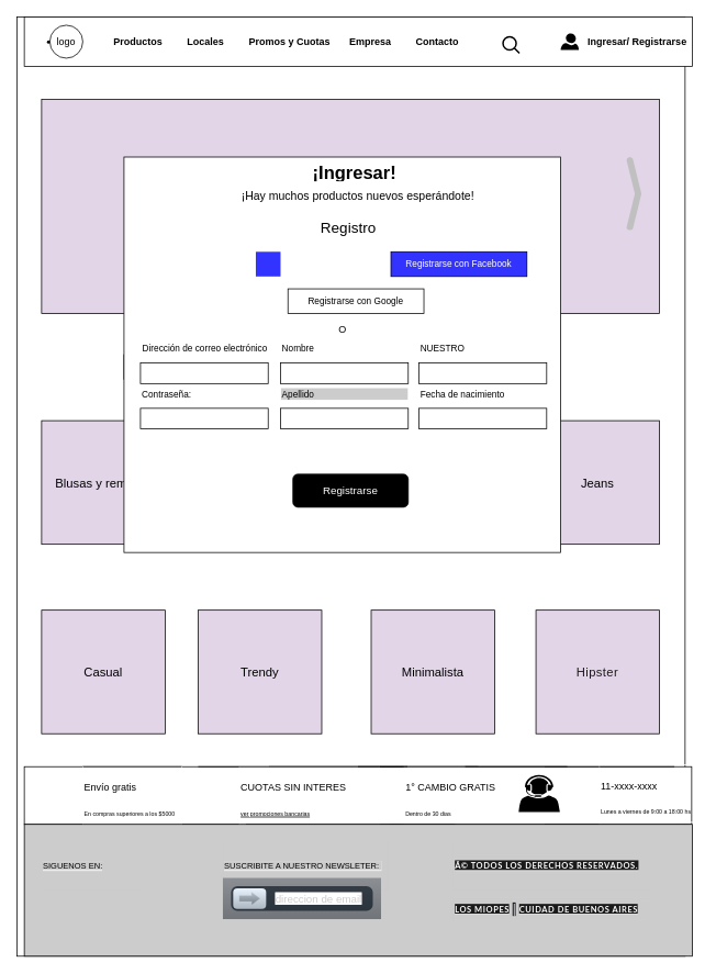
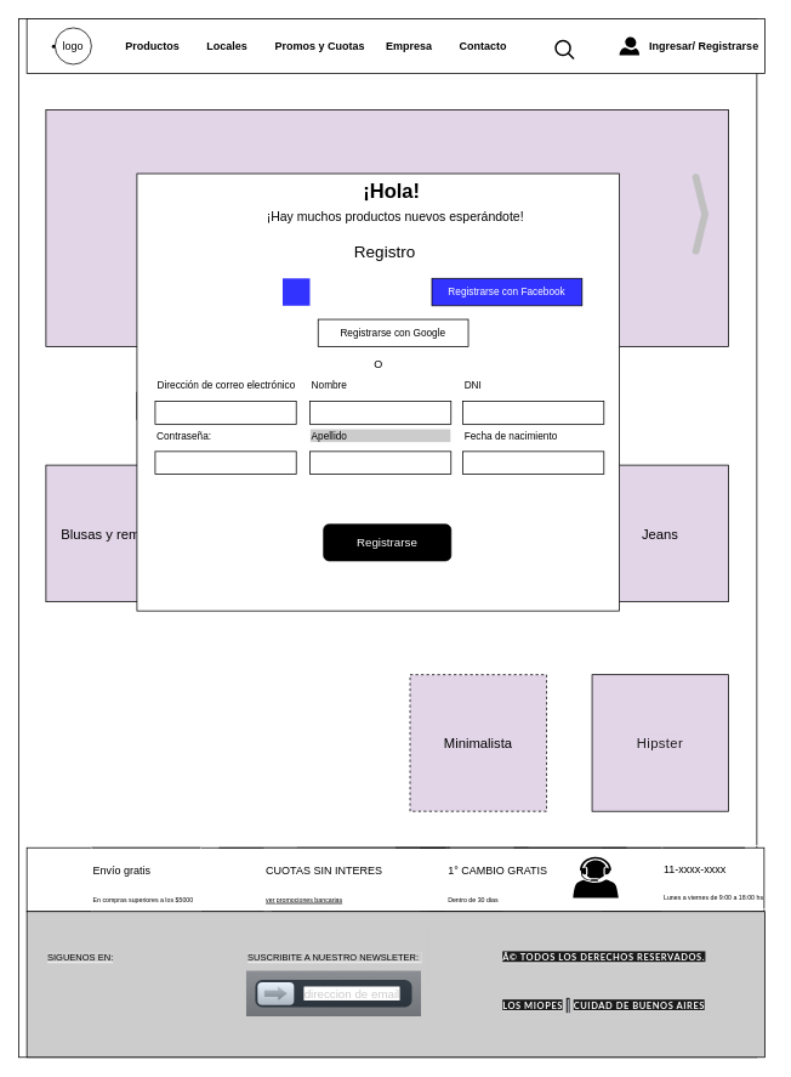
- <mxCell id="55" value="&lt;font style=&quot;font-size: 22px&quot;&gt;&lt;b&gt;¡Ingresar!&lt;/b&gt;&lt;/font&gt;" style="rounded=0;whiteSpace=wrap;html=1;strokeColor=#FFFFFF;" parent="1" vertex="1"><mxGeometry x="200" y="200" width="460" height="20" as="geometry" /></mxCell>
+ <mxCell id="55" value="&lt;font style=&quot;font-size: 22px&quot;&gt;&lt;b&gt;¡Hola!&lt;/b&gt;&lt;/font&gt;" style="rounded=0;whiteSpace=wrap;html=1;strokeColor=#FFFFFF;" parent="1" vertex="1"><mxGeometry x="200" y="200" width="460" height="20" as="geometry" /></mxCell>
- <mxCell id="75" value="&lt;font style=&quot;font-size: 11px&quot;&gt;NUESTRO&lt;/font&gt;" style="rounded=0;whiteSpace=wrap;html=1;fontSize=18;strokeColor=#FFFFFF;align=left;" vertex="1" parent="1"><mxGeometry x="508" y="410" width="160" height="20" as="geometry" /></mxCell>
+ <mxCell id="75" value="&lt;font style=&quot;font-size: 11px&quot;&gt;DNI&lt;/font&gt;" style="rounded=0;whiteSpace=wrap;html=1;fontSize=18;strokeColor=#FFFFFF;align=left;" vertex="1" parent="1"><mxGeometry x="508" y="410" width="160" height="20" as="geometry" /></mxCell>
- <mxCell id="18" value="Casual" style="whiteSpace=wrap;html=1;aspect=fixed;fontSize=15;strokeColor=#000000;strokeWidth=1;fillColor=#E1D5E7;align=center;" parent="1" vertex="1"><mxGeometry x="50" y="740" width="150" height="150" as="geometry" /></mxCell>
- <mxCell id="20" value="Trendy" style="whiteSpace=wrap;html=1;aspect=fixed;fontSize=15;strokeColor=#000000;strokeWidth=1;fillColor=#E1D5E7;align=center;" parent="1" vertex="1"><mxGeometry x="240" y="740" width="150" height="150" as="geometry" /></mxCell>
- <mxCell id="21" value="Minimalista" style="whiteSpace=wrap;html=1;aspect=fixed;fontSize=15;strokeColor=#000000;strokeWidth=1;fillColor=#E1D5E7;align=center;" parent="1" vertex="1"><mxGeometry x="450" y="740" width="150" height="150" as="geometry" /></mxCell>
+ <mxCell id="21" value="Minimalista" style="whiteSpace=wrap;html=1;aspect=fixed;fontSize=15;strokeColor=#000000;strokeWidth=1;fillColor=#E1D5E7;align=center;dashed=1;" parent="1" vertex="1"><mxGeometry x="450" y="740" width="150" height="150" as="geometry" /></mxCell>
